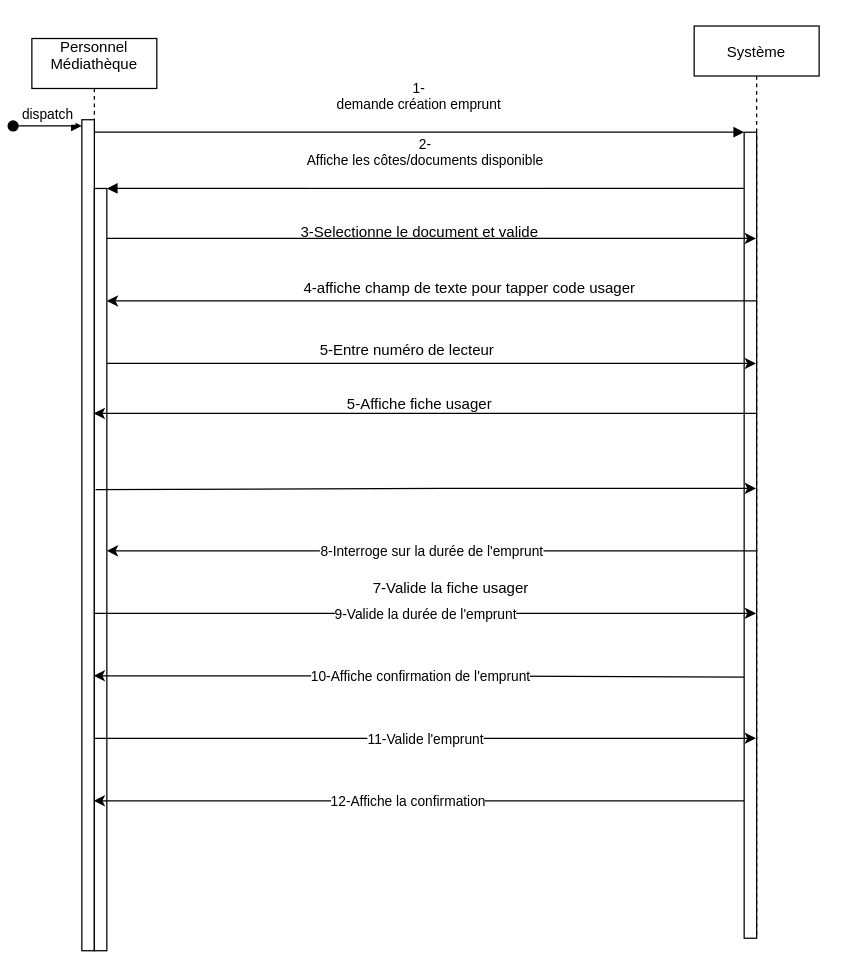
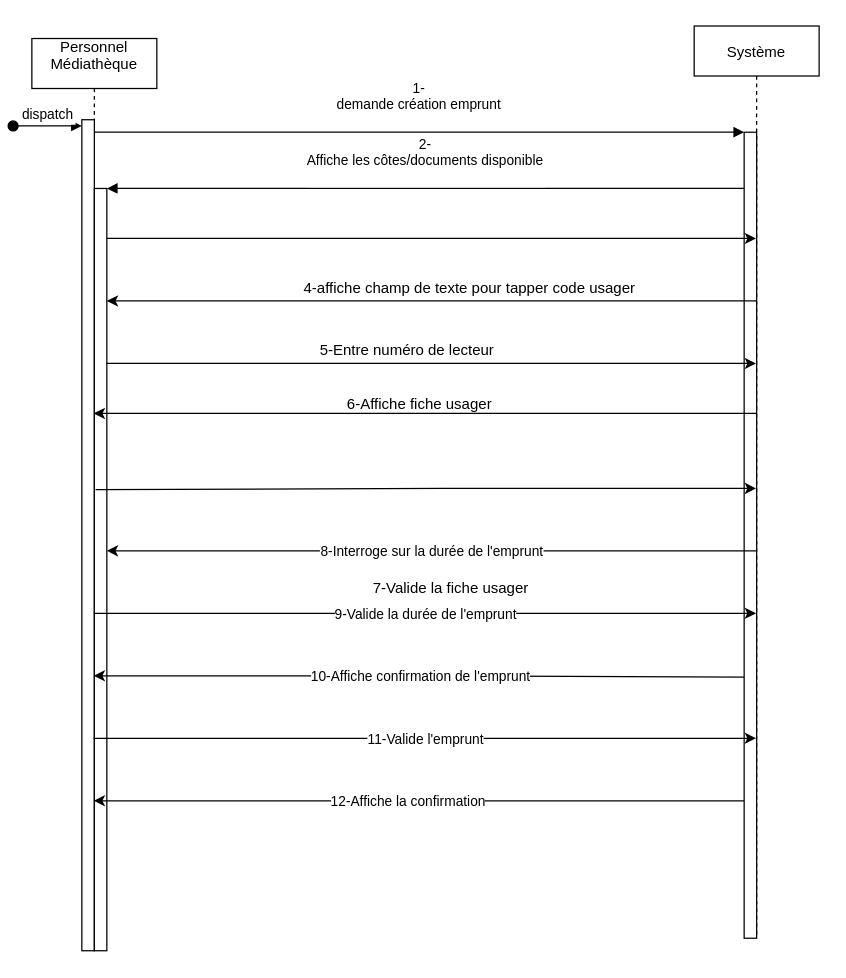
- <mxCell id="11" value="&lt;div&gt;3-Selectionne le document et valide&lt;/div&gt;" style="text;html=1;align=center;verticalAlign=middle;resizable=0;points=[];autosize=1;strokeColor=none;fillColor=none;" parent="1" vertex="1"><mxGeometry x="225" y="170" width="210" height="30" as="geometry" /></mxCell>
- <mxCell id="17" value="&lt;div&gt;5-Affiche fiche usager&lt;/div&gt;&lt;div&gt;&lt;br&gt;&lt;/div&gt;" style="text;html=1;align=center;verticalAlign=middle;resizable=0;points=[];autosize=1;strokeColor=none;fillColor=none;" vertex="1" parent="1"><mxGeometry x="260" y="310" width="140" height="40" as="geometry" /></mxCell>
+ <mxCell id="17" value="&lt;div&gt;6-Affiche fiche usager&lt;/div&gt;&lt;div&gt;&lt;br&gt;&lt;/div&gt;" style="text;html=1;align=center;verticalAlign=middle;resizable=0;points=[];autosize=1;strokeColor=none;fillColor=none;" vertex="1" parent="1"><mxGeometry x="260" y="310" width="140" height="40" as="geometry" /></mxCell>
